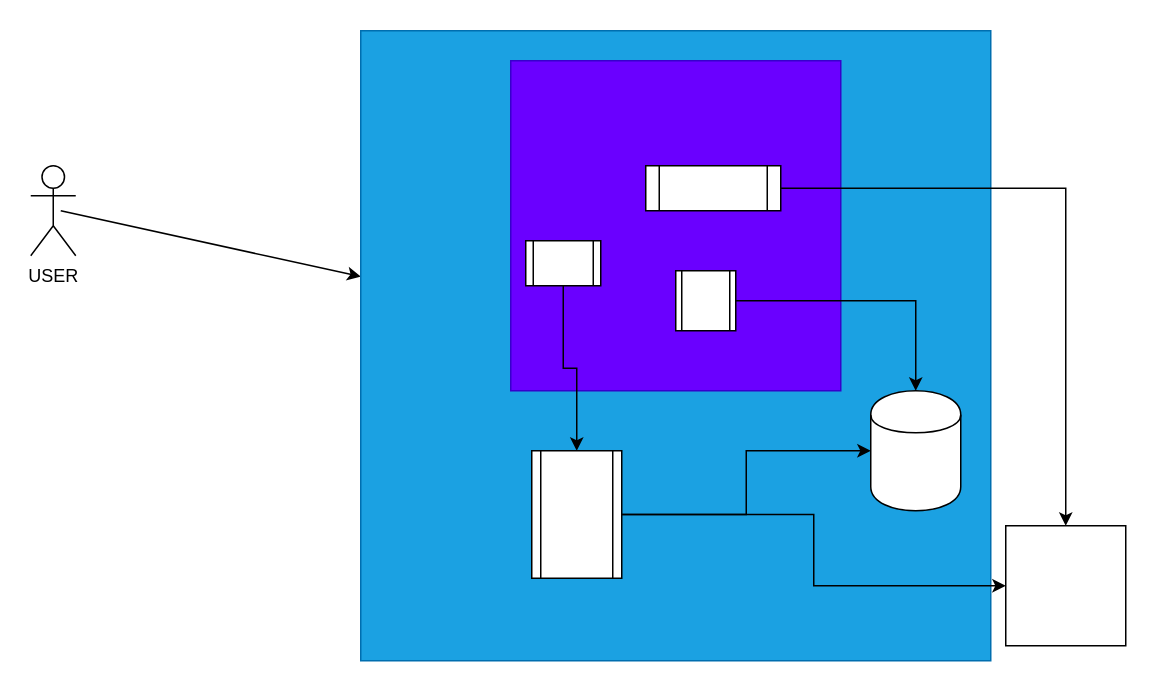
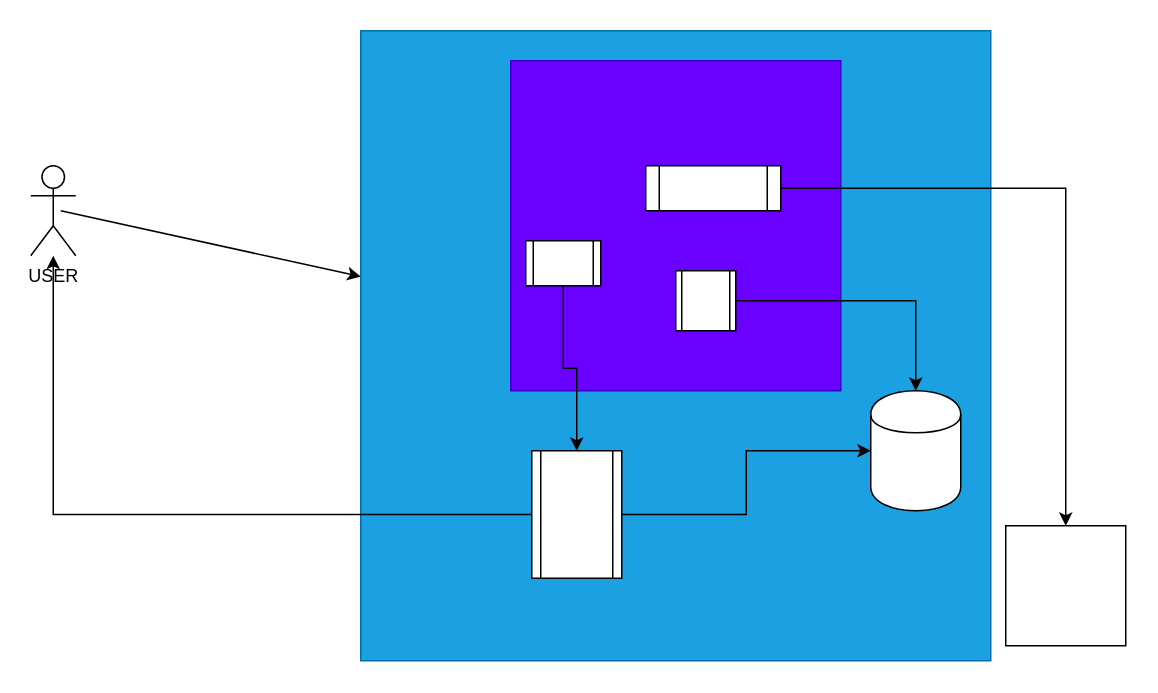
- <mxCell id="6" style="edgeStyle=orthogonalEdgeStyle;rounded=0;orthogonalLoop=1;jettySize=auto;html=1;fontColor=#FFFFFF;" edge="1" parent="1" source="7" target="9"><mxGeometry relative="1" as="geometry" /></mxCell>
+ <mxCell id="6" style="edgeStyle=orthogonalEdgeStyle;rounded=0;orthogonalLoop=1;jettySize=auto;html=1;fontColor=#FFFFFF;" edge="1" parent="1" source="7" target="2"><mxGeometry relative="1" as="geometry" /></mxCell>
